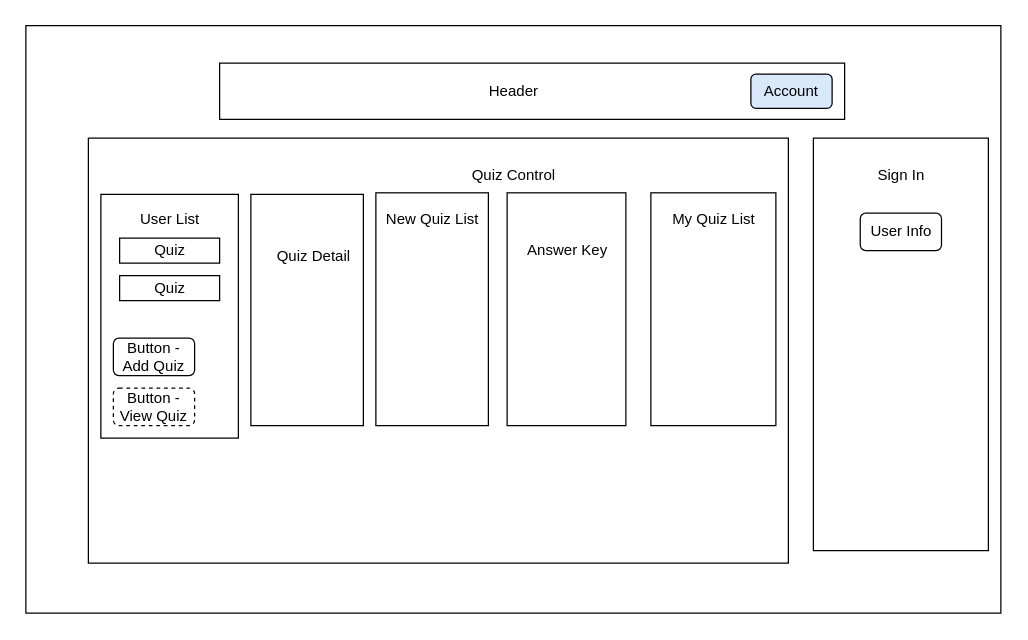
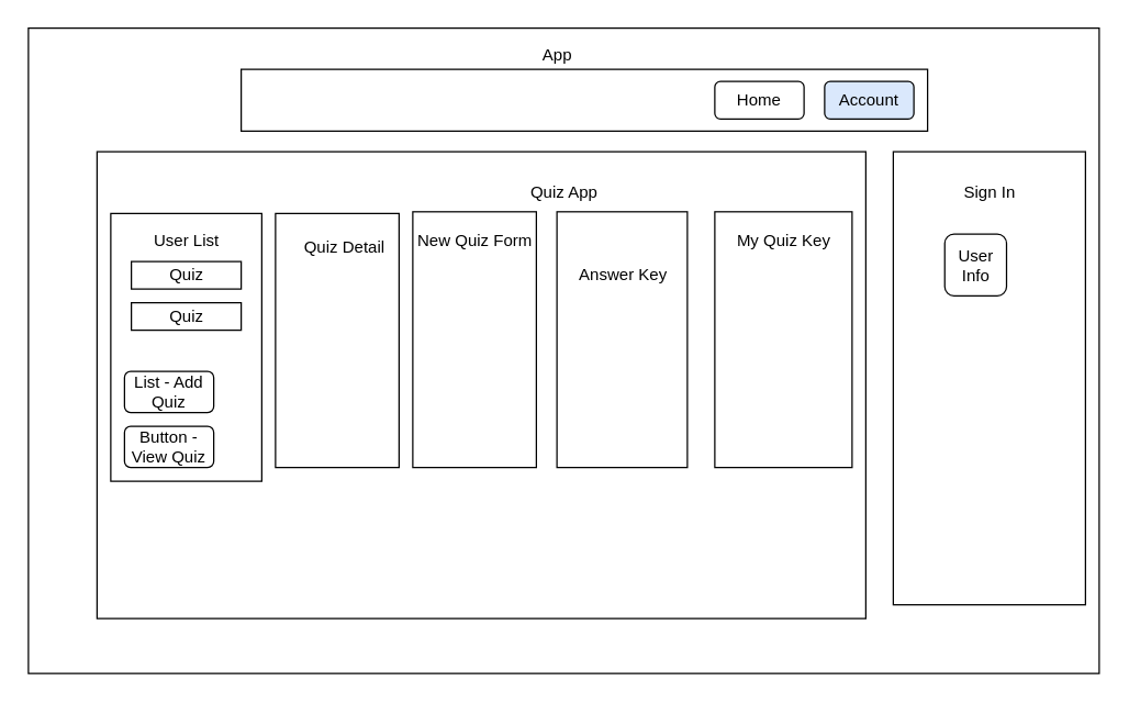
+ <mxCell id="3" value="App" style="text;html=1;resizable=0;autosize=1;align=center;verticalAlign=middle;points=[];fillColor=none;strokeColor=none;rounded=0;" vertex="1" parent="1"><mxGeometry x="385" y="30" width="40" height="20" as="geometry" /></mxCell>
- <mxCell id="5" value="Header" style="text;html=1;resizable=0;autosize=1;align=center;verticalAlign=middle;points=[];fillColor=none;strokeColor=none;rounded=0;" vertex="1" parent="1"><mxGeometry x="385" y="62.5" width="50" height="20" as="geometry" /></mxCell>
+ <mxCell id="27" value="Home" style="rounded=1;whiteSpace=wrap;html=1;" vertex="1" parent="1"><mxGeometry x="520" y="58.75" width="65" height="27.5" as="geometry" /></mxCell>
- <mxCell id="7" value="Quiz Control" style="text;html=1;resizable=0;autosize=1;align=center;verticalAlign=middle;points=[];fillColor=none;strokeColor=none;rounded=0;" vertex="1" parent="1"><mxGeometry x="370" y="130" width="80" height="20" as="geometry" /></mxCell>
+ <mxCell id="7" value="Quiz App" style="text;html=1;resizable=0;autosize=1;align=center;verticalAlign=middle;points=[];fillColor=none;strokeColor=none;rounded=0;" vertex="1" parent="1"><mxGeometry x="370" y="130" width="80" height="20" as="geometry" /></mxCell>
- <mxCell id="14" value="New Quiz List" style="text;html=1;resizable=0;autosize=1;align=center;verticalAlign=middle;points=[];fillColor=none;strokeColor=none;rounded=0;" vertex="1" parent="1"><mxGeometry x="295" y="165" width="100" height="20" as="geometry" /></mxCell>
+ <mxCell id="14" value="New Quiz Form" style="text;html=1;resizable=0;autosize=1;align=center;verticalAlign=middle;points=[];fillColor=none;strokeColor=none;rounded=0;" vertex="1" parent="1"><mxGeometry x="295" y="165" width="100" height="20" as="geometry" /></mxCell>
- <mxCell id="25" value="My Quiz List" style="text;html=1;resizable=0;autosize=1;align=center;verticalAlign=middle;points=[];fillColor=none;strokeColor=none;rounded=0;" vertex="1" parent="1"><mxGeometry x="530" y="165" width="80" height="20" as="geometry" /></mxCell>
+ <mxCell id="25" value="My Quiz Key" style="text;html=1;resizable=0;autosize=1;align=center;verticalAlign=middle;points=[];fillColor=none;strokeColor=none;rounded=0;" vertex="1" parent="1"><mxGeometry x="530" y="165" width="80" height="20" as="geometry" /></mxCell>
- <mxCell id="26" value="User Info" style="rounded=1;whiteSpace=wrap;html=1;" vertex="1" parent="1"><mxGeometry x="687.5" y="170" width="65" height="30" as="geometry" /></mxCell>
+ <mxCell id="26" value="User Info" style="rounded=1;whiteSpace=wrap;html=1;" vertex="1" parent="1"><mxGeometry x="687.5" y="170" width="45" height="45" as="geometry" /></mxCell>
- <mxCell id="13" value="Quiz Detail" style="text;html=1;resizable=0;autosize=1;align=center;verticalAlign=middle;points=[];fillColor=none;strokeColor=none;rounded=0;" vertex="1" parent="1"><mxGeometry x="215" y="195" width="70" height="20" as="geometry" /></mxCell>
+ <mxCell id="13" value="Quiz Detail" style="text;html=1;resizable=0;autosize=1;align=center;verticalAlign=middle;points=[];fillColor=none;strokeColor=none;rounded=0;" vertex="1" parent="1"><mxGeometry x="215" y="170" width="70" height="20" as="geometry" /></mxCell>
- <mxCell id="22" value="Button - Add Quiz" style="rounded=1;whiteSpace=wrap;html=1;" vertex="1" parent="1"><mxGeometry x="90" y="270" width="65" height="30" as="geometry" /></mxCell>
+ <mxCell id="22" value="List - Add Quiz" style="rounded=1;whiteSpace=wrap;html=1;" vertex="1" parent="1"><mxGeometry x="90" y="270" width="65" height="30" as="geometry" /></mxCell>
- <mxCell id="23" value="Button - View Quiz" style="rounded=1;whiteSpace=wrap;html=1;dashed=1;" vertex="1" parent="1"><mxGeometry x="90" y="310" width="65" height="30" as="geometry" /></mxCell>
+ <mxCell id="23" value="Button - View Quiz" style="rounded=1;whiteSpace=wrap;html=1;" vertex="1" parent="1"><mxGeometry x="90" y="310" width="65" height="30" as="geometry" /></mxCell>
